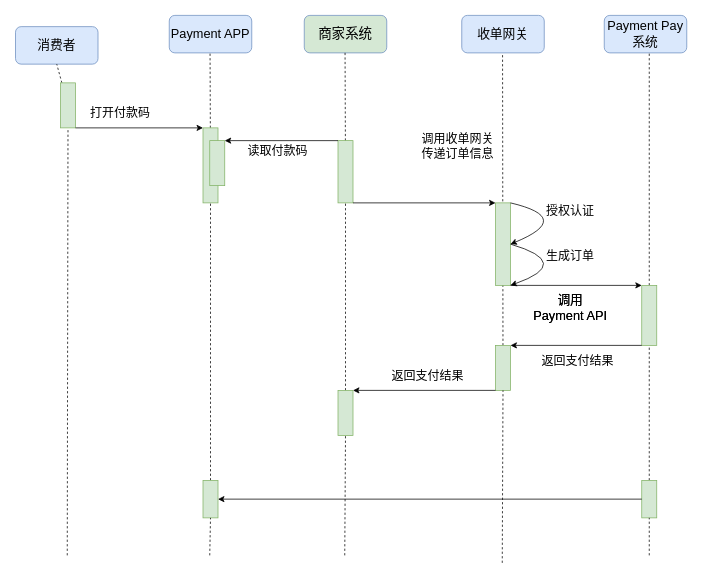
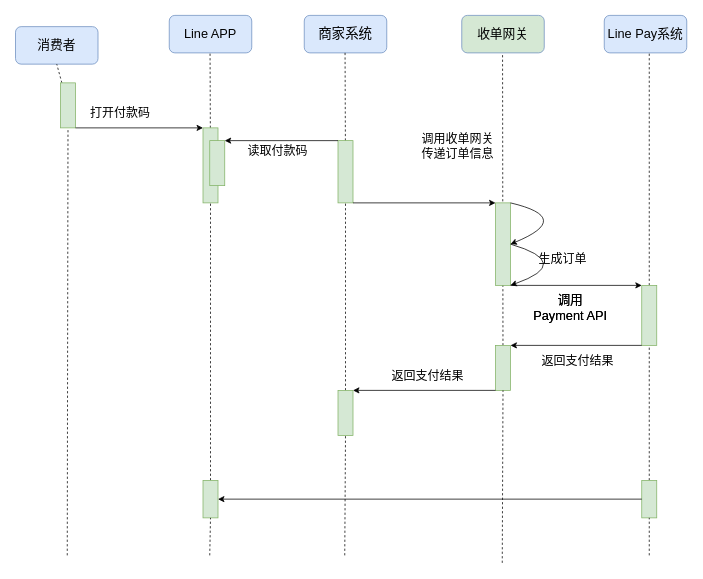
- <mxCell id="3" value="&lt;font style=&quot;font-size: 17px&quot;&gt;Payment APP&lt;br&gt;&lt;/font&gt;" style="rounded=1;whiteSpace=wrap;html=1;strokeColor=#6c8ebf;fillColor=#dae8fc;" vertex="1" parent="1"><mxGeometry x="225" y="20" width="110" height="50" as="geometry" /></mxCell>
+ <mxCell id="3" value="&lt;font style=&quot;font-size: 17px&quot;&gt;Line APP&lt;br&gt;&lt;/font&gt;" style="rounded=1;whiteSpace=wrap;html=1;strokeColor=#6c8ebf;fillColor=#dae8fc;" vertex="1" parent="1"><mxGeometry x="225" y="20" width="110" height="50" as="geometry" /></mxCell>
- <mxCell id="4" value="&lt;font style=&quot;font-size: 18px&quot;&gt;商家&lt;/font&gt;&lt;font style=&quot;font-size: 18px&quot;&gt;系统&lt;/font&gt;" style="rounded=1;whiteSpace=wrap;html=1;strokeColor=#6c8ebf;fillColor=#d5e8d4;" vertex="1" parent="1"><mxGeometry x="405" y="20" width="110" height="50" as="geometry" /></mxCell>
+ <mxCell id="4" value="&lt;font style=&quot;font-size: 18px&quot;&gt;商家&lt;/font&gt;&lt;font style=&quot;font-size: 18px&quot;&gt;系统&lt;/font&gt;" style="rounded=1;whiteSpace=wrap;html=1;strokeColor=#6c8ebf;fillColor=#dae8fc;" vertex="1" parent="1"><mxGeometry x="405" y="20" width="110" height="50" as="geometry" /></mxCell>
- <mxCell id="5" value="&lt;font style=&quot;font-size: 17px&quot;&gt;收单网关&lt;/font&gt;" style="rounded=1;whiteSpace=wrap;html=1;strokeColor=#6c8ebf;fillColor=#dae8fc;" vertex="1" parent="1"><mxGeometry x="615" y="20" width="110" height="50" as="geometry" /></mxCell>
+ <mxCell id="5" value="&lt;font style=&quot;font-size: 17px&quot;&gt;收单网关&lt;/font&gt;" style="rounded=1;whiteSpace=wrap;html=1;strokeColor=#6c8ebf;fillColor=#d5e8d4;" vertex="1" parent="1"><mxGeometry x="615" y="20" width="110" height="50" as="geometry" /></mxCell>
- <mxCell id="6" value="&lt;font style=&quot;font-size: 17px&quot;&gt;Payment Pay系统&lt;/font&gt;" style="rounded=1;whiteSpace=wrap;html=1;strokeColor=#6c8ebf;fillColor=#dae8fc;" vertex="1" parent="1"><mxGeometry x="805" y="20" width="110" height="50" as="geometry" /></mxCell>
+ <mxCell id="6" value="&lt;font style=&quot;font-size: 17px&quot;&gt;Line Pay系统&lt;/font&gt;" style="rounded=1;whiteSpace=wrap;html=1;strokeColor=#6c8ebf;fillColor=#dae8fc;" vertex="1" parent="1"><mxGeometry x="805" y="20" width="110" height="50" as="geometry" /></mxCell>
- <mxCell id="27" value="&lt;font style=&quot;font-size: 16px&quot;&gt;授权认证&lt;/font&gt;" style="text;html=1;strokeColor=none;fillColor=none;align=center;verticalAlign=middle;whiteSpace=wrap;rounded=0;" vertex="1" parent="1"><mxGeometry x="715" y="270" width="90" height="20" as="geometry" /></mxCell>
- <mxCell id="29" value="&lt;font style=&quot;font-size: 16px&quot;&gt;生成订单&lt;/font&gt;" style="text;html=1;strokeColor=none;fillColor=none;align=center;verticalAlign=middle;whiteSpace=wrap;rounded=0;" vertex="1" parent="1"><mxGeometry x="715" y="330" width="90" height="20" as="geometry" /></mxCell>
+ <mxCell id="29" value="&lt;font style=&quot;font-size: 16px&quot;&gt;生成订单&lt;/font&gt;" style="text;html=1;strokeColor=none;fillColor=none;align=center;verticalAlign=middle;whiteSpace=wrap;rounded=0;" vertex="1" parent="1"><mxGeometry x="705" y="335" width="90" height="20" as="geometry" /></mxCell>
